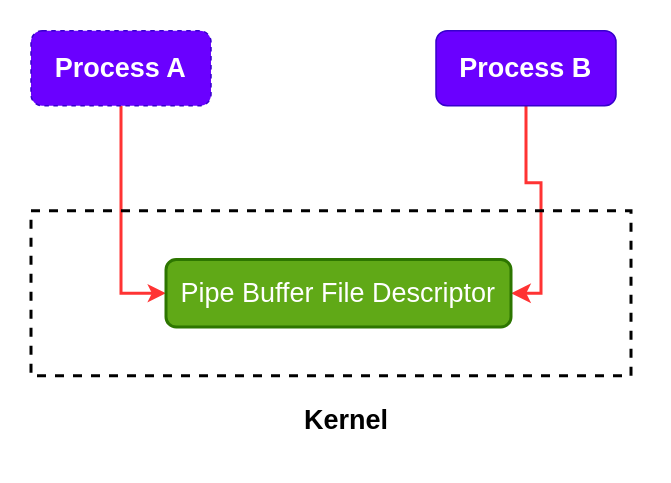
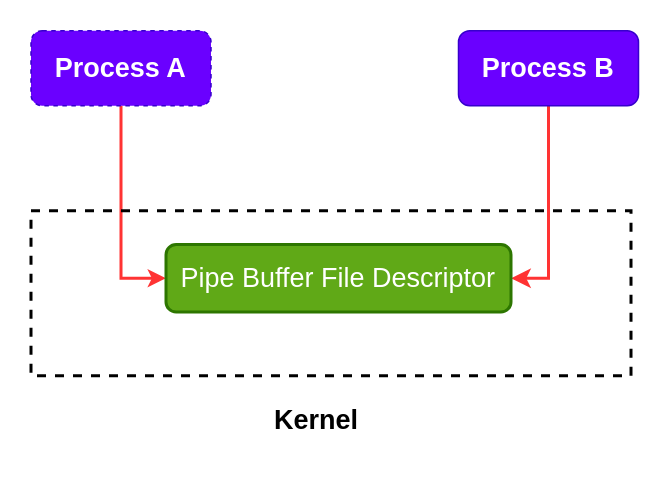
- <mxCell id="5" value="&lt;b&gt;&lt;font style=&quot;font-size: 18px;&quot;&gt;Process B&lt;/font&gt;&lt;/b&gt;" style="rounded=1;whiteSpace=wrap;html=1;fillColor=#6a00ff;fontColor=#ffffff;strokeColor=#3700CC;" vertex="1" parent="1"><mxGeometry x="290" y="20" width="120" height="50" as="geometry" /></mxCell>
+ <mxCell id="5" value="&lt;b&gt;&lt;font style=&quot;font-size: 18px;&quot;&gt;Process B&lt;/font&gt;&lt;/b&gt;" style="rounded=1;whiteSpace=wrap;html=1;fillColor=#6a00ff;fontColor=#ffffff;strokeColor=#3700CC;" vertex="1" parent="1"><mxGeometry x="305" y="20" width="120" height="50" as="geometry" /></mxCell>
- <mxCell id="7" value="Pipe Buffer File Descriptor" style="rounded=1;whiteSpace=wrap;html=1;fontSize=18;strokeWidth=2;fillColor=#60a917;fontColor=#ffffff;strokeColor=#2D7600;" vertex="1" parent="1"><mxGeometry x="110" y="172.5" width="230" height="45" as="geometry" /></mxCell>
+ <mxCell id="7" value="Pipe Buffer File Descriptor" style="rounded=1;whiteSpace=wrap;html=1;fontSize=18;strokeWidth=2;fillColor=#60a917;fontColor=#ffffff;strokeColor=#2D7600;" vertex="1" parent="1"><mxGeometry x="110" y="162.5" width="230" height="45" as="geometry" /></mxCell>
- <mxCell id="8" value="&lt;b&gt;Kernel&lt;/b&gt;" style="text;html=1;align=center;verticalAlign=middle;resizable=0;points=[];autosize=1;strokeColor=none;fillColor=none;fontSize=18;" vertex="1" parent="1"><mxGeometry x="190" y="260" width="80" height="40" as="geometry" /></mxCell>
+ <mxCell id="8" value="&lt;b&gt;Kernel&lt;/b&gt;" style="text;html=1;align=center;verticalAlign=middle;resizable=0;points=[];autosize=1;strokeColor=none;fillColor=none;fontSize=18;" vertex="1" parent="1"><mxGeometry x="170" y="260" width="80" height="40" as="geometry" /></mxCell>
